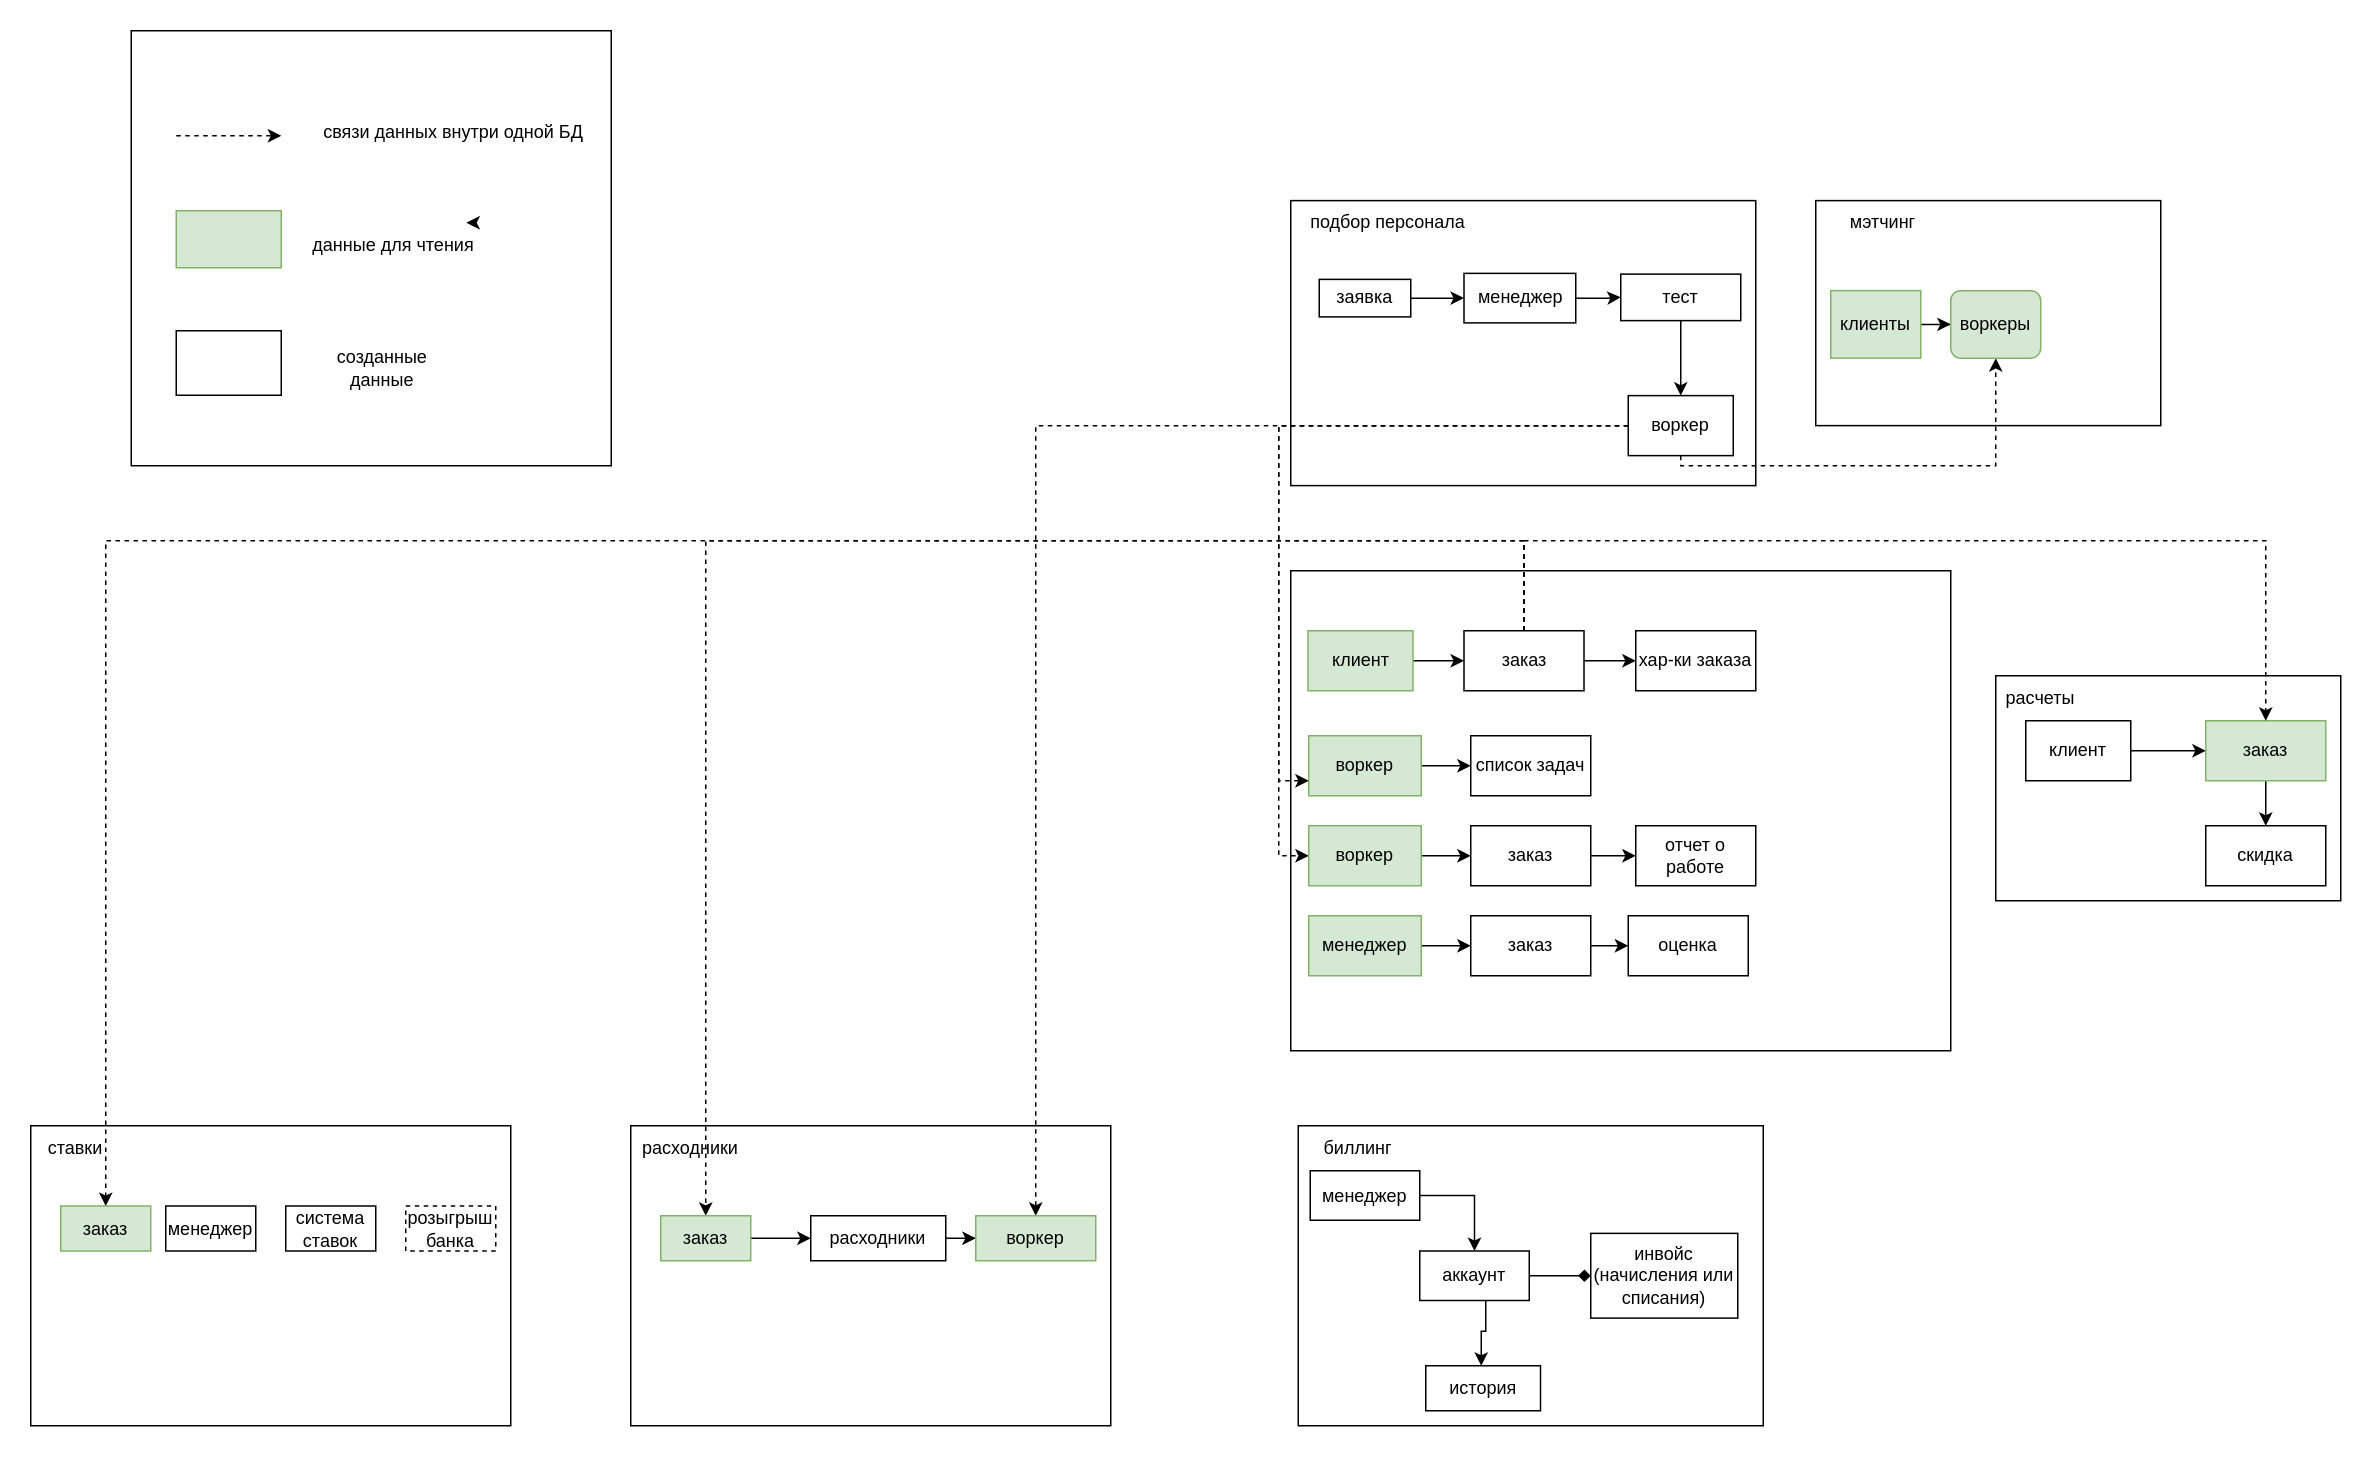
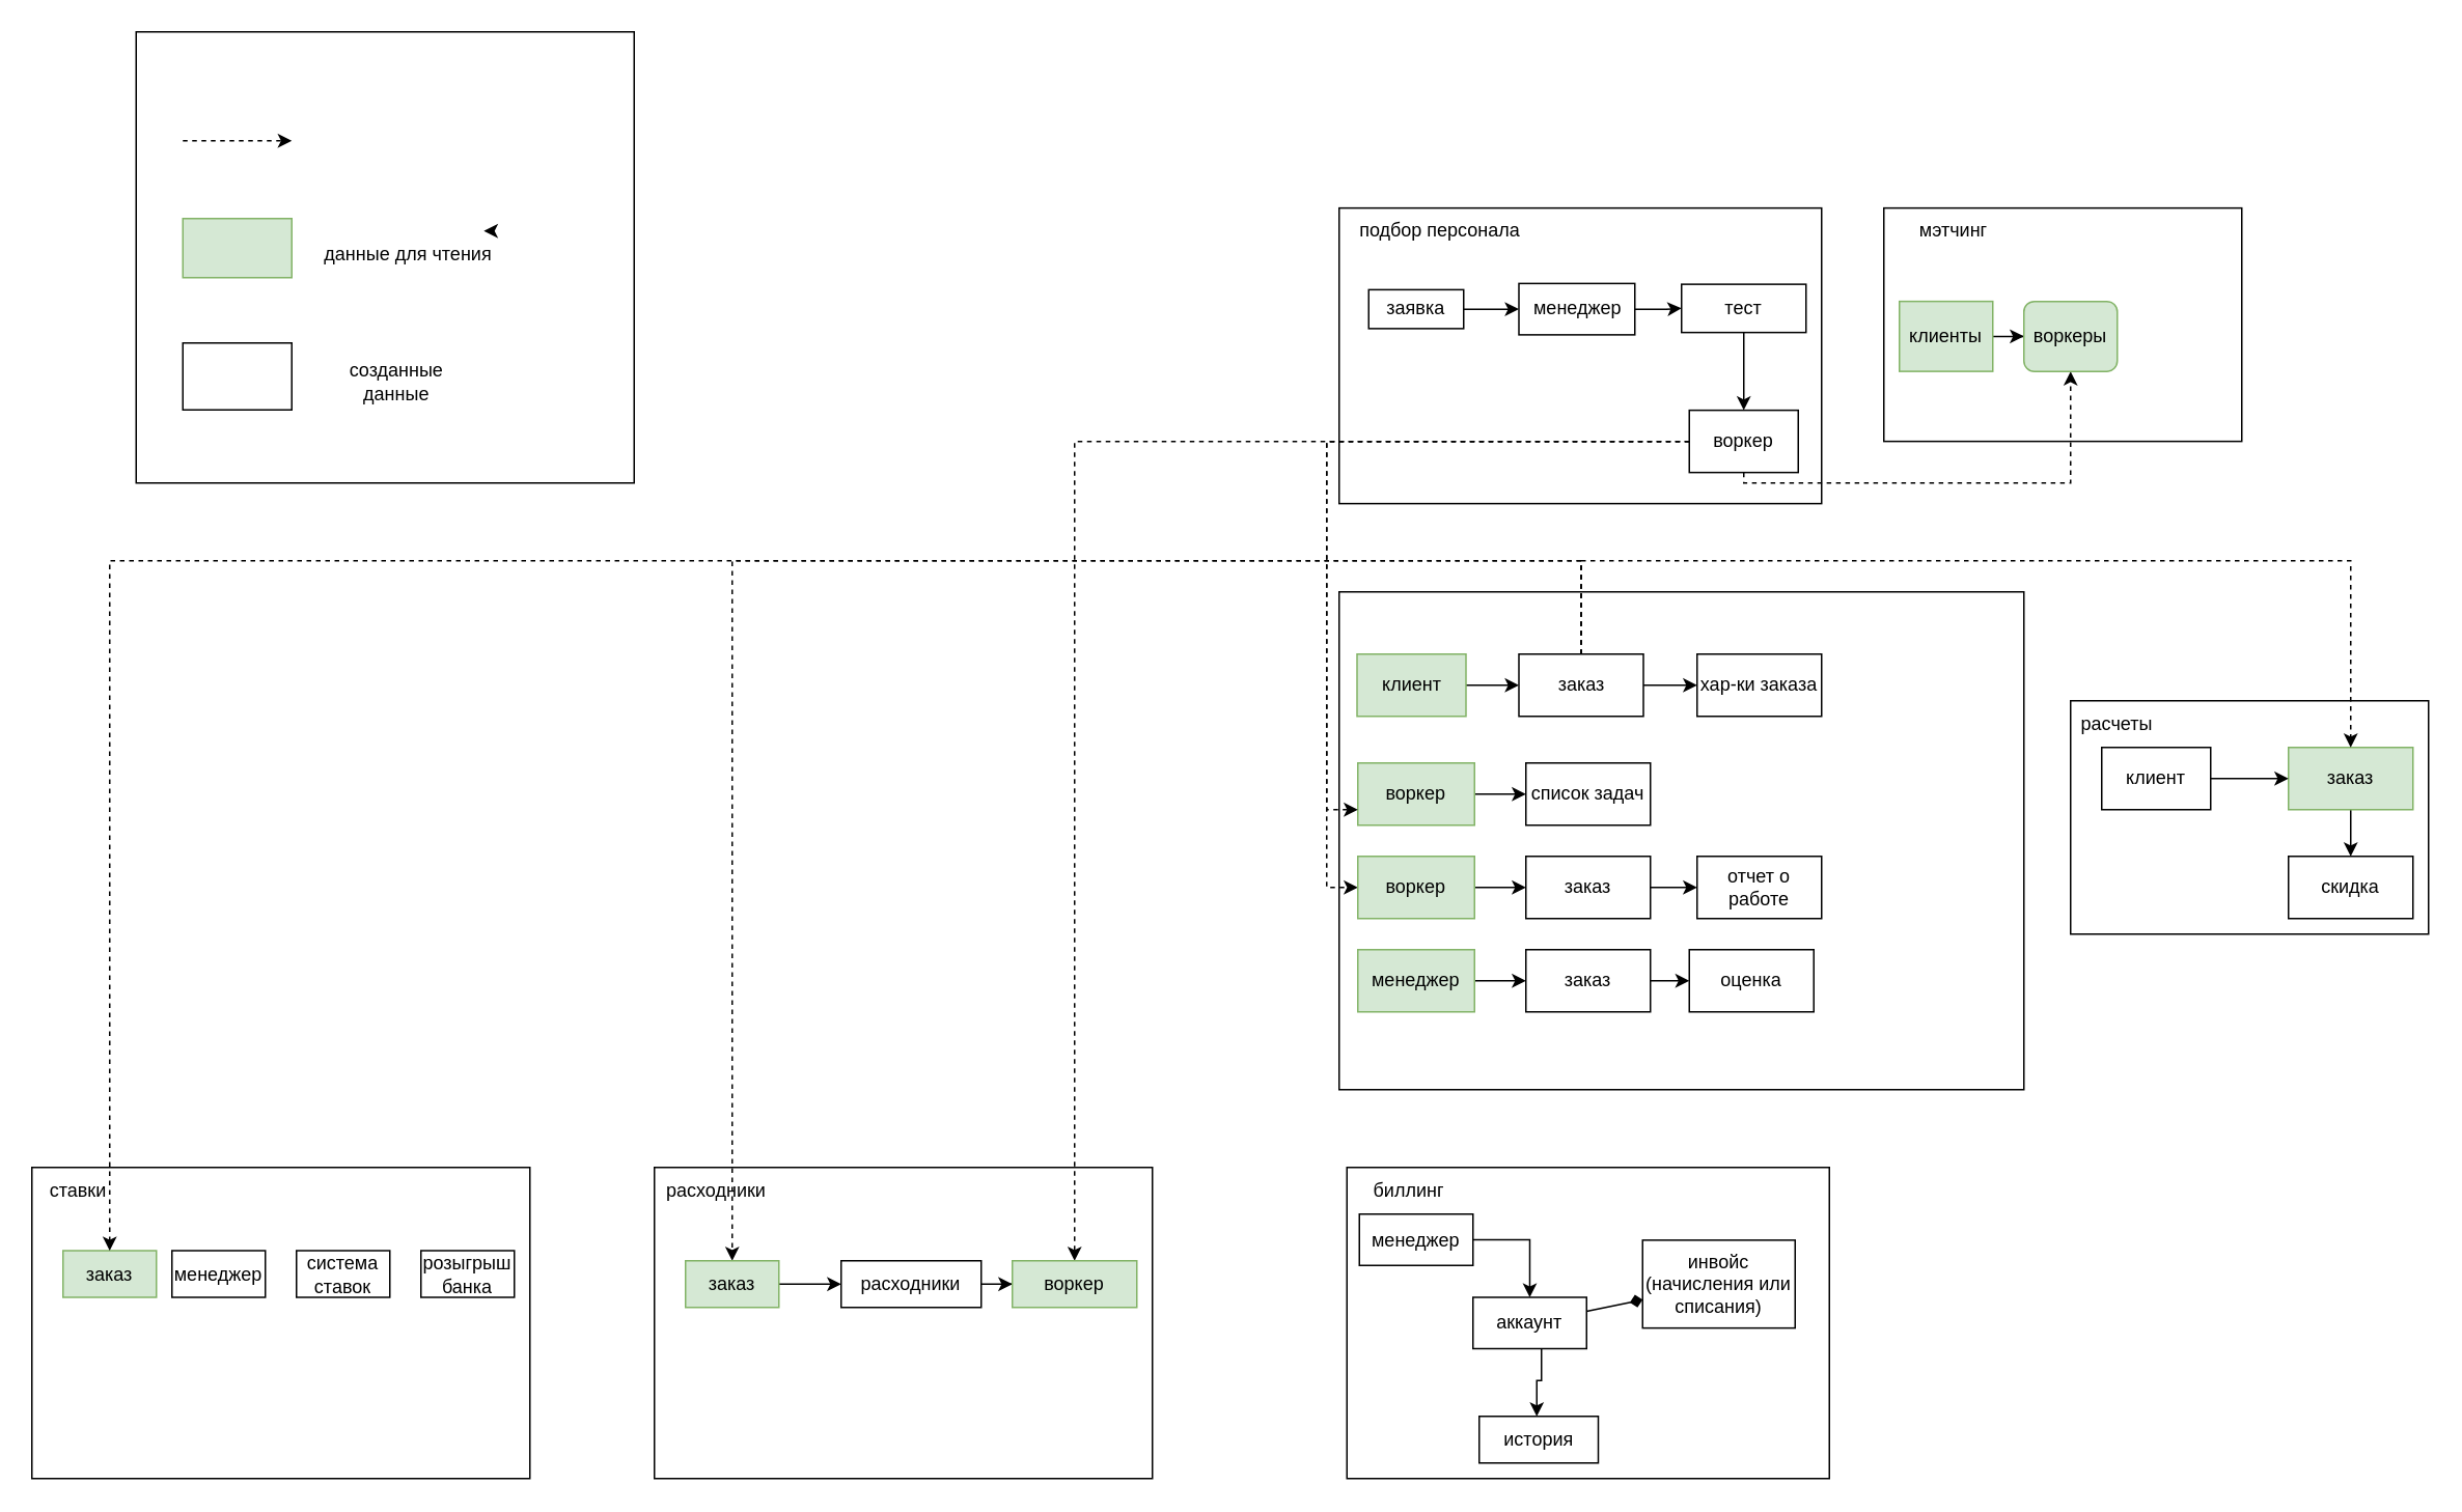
- <mxCell id="70" value="связи данных внутри одной БД" style="text;html=1;align=center;verticalAlign=middle;whiteSpace=wrap;rounded=0;" vertex="1" parent="1"><mxGeometry x="207" y="73.25" width="190" height="30" as="geometry" /></mxCell>
- <mxCell id="68" value="розыгрыш банка" style="rounded=0;whiteSpace=wrap;html=1;dashed=1;" vertex="1" parent="1"><mxGeometry x="270" y="803.5" width="60" height="30" as="geometry" /></mxCell>
+ <mxCell id="68" value="розыгрыш банка" style="rounded=0;whiteSpace=wrap;html=1;" vertex="1" parent="1"><mxGeometry x="270" y="803.5" width="60" height="30" as="geometry" /></mxCell>
- <mxCell id="35" value="инвойс (начисления или списания)" style="rounded=0;whiteSpace=wrap;html=1;" vertex="1" parent="1"><mxGeometry x="1060" y="821.75" width="98" height="56.5" as="geometry" /></mxCell>
+ <mxCell id="35" value="инвойс (начисления или списания)" style="rounded=0;whiteSpace=wrap;html=1;" vertex="1" parent="1"><mxGeometry x="1055" y="796.75" width="98" height="56.5" as="geometry" /></mxCell>
